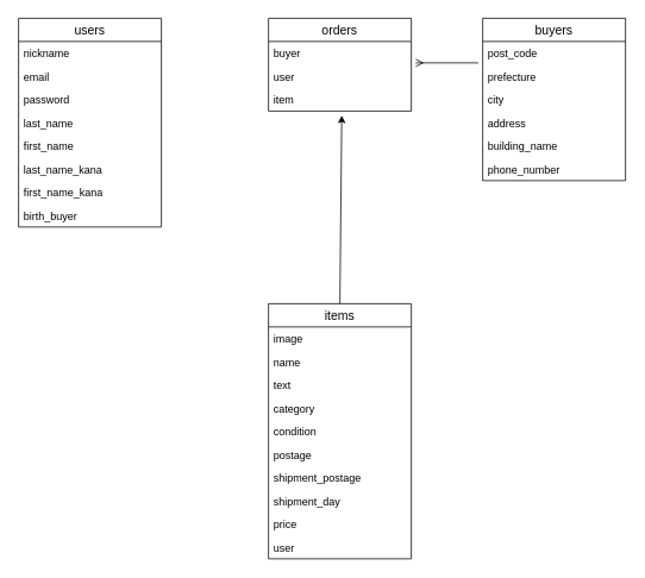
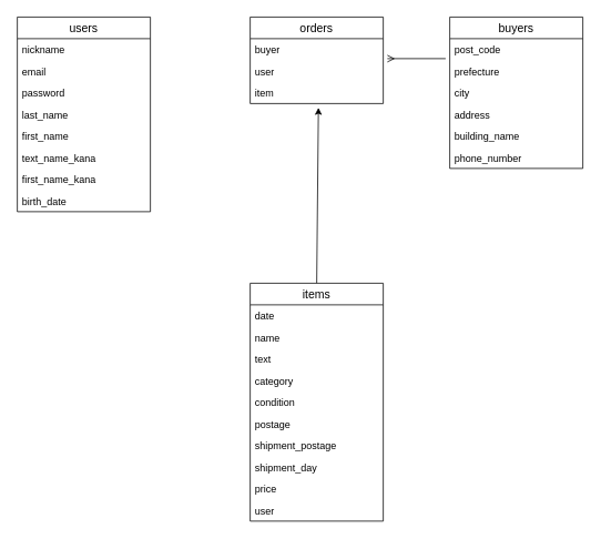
- <mxCell id="8" value="last_name_kana" style="text;strokeColor=none;fillColor=none;spacingLeft=4;spacingRight=4;overflow=hidden;rotatable=0;points=[[0,0.5],[1,0.5]];portConstraint=eastwest;fontSize=12;" parent="2" vertex="1"><mxGeometry y="156" width="160" height="26" as="geometry" /></mxCell>
+ <mxCell id="8" value="text_name_kana" style="text;strokeColor=none;fillColor=none;spacingLeft=4;spacingRight=4;overflow=hidden;rotatable=0;points=[[0,0.5],[1,0.5]];portConstraint=eastwest;fontSize=12;" parent="2" vertex="1"><mxGeometry y="156" width="160" height="26" as="geometry" /></mxCell>
- <mxCell id="10" value="birth_buyer" style="text;strokeColor=none;fillColor=none;spacingLeft=4;spacingRight=4;overflow=hidden;rotatable=0;points=[[0,0.5],[1,0.5]];portConstraint=eastwest;fontSize=12;" parent="2" vertex="1"><mxGeometry y="208" width="160" height="26" as="geometry" /></mxCell>
+ <mxCell id="10" value="birth_date" style="text;strokeColor=none;fillColor=none;spacingLeft=4;spacingRight=4;overflow=hidden;rotatable=0;points=[[0,0.5],[1,0.5]];portConstraint=eastwest;fontSize=12;" parent="2" vertex="1"><mxGeometry y="208" width="160" height="26" as="geometry" /></mxCell>
- <mxCell id="24" value="image" style="text;strokeColor=none;fillColor=none;spacingLeft=4;spacingRight=4;overflow=hidden;rotatable=0;points=[[0,0.5],[1,0.5]];portConstraint=eastwest;fontSize=12;" parent="23" vertex="1"><mxGeometry y="26" width="160" height="26" as="geometry" /></mxCell>
+ <mxCell id="24" value="date" style="text;strokeColor=none;fillColor=none;spacingLeft=4;spacingRight=4;overflow=hidden;rotatable=0;points=[[0,0.5],[1,0.5]];portConstraint=eastwest;fontSize=12;" parent="23" vertex="1"><mxGeometry y="26" width="160" height="26" as="geometry" /></mxCell>
